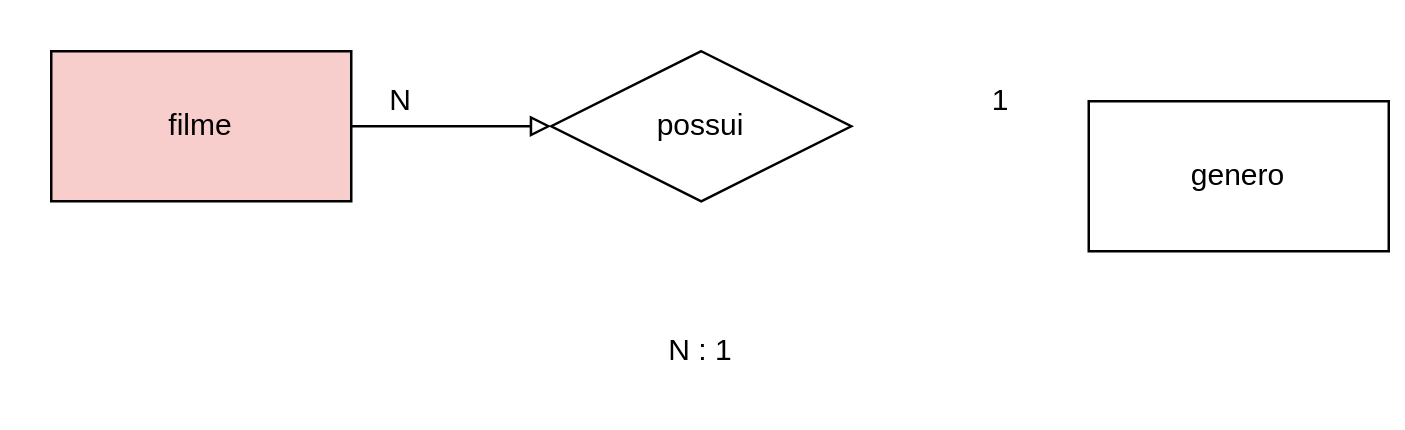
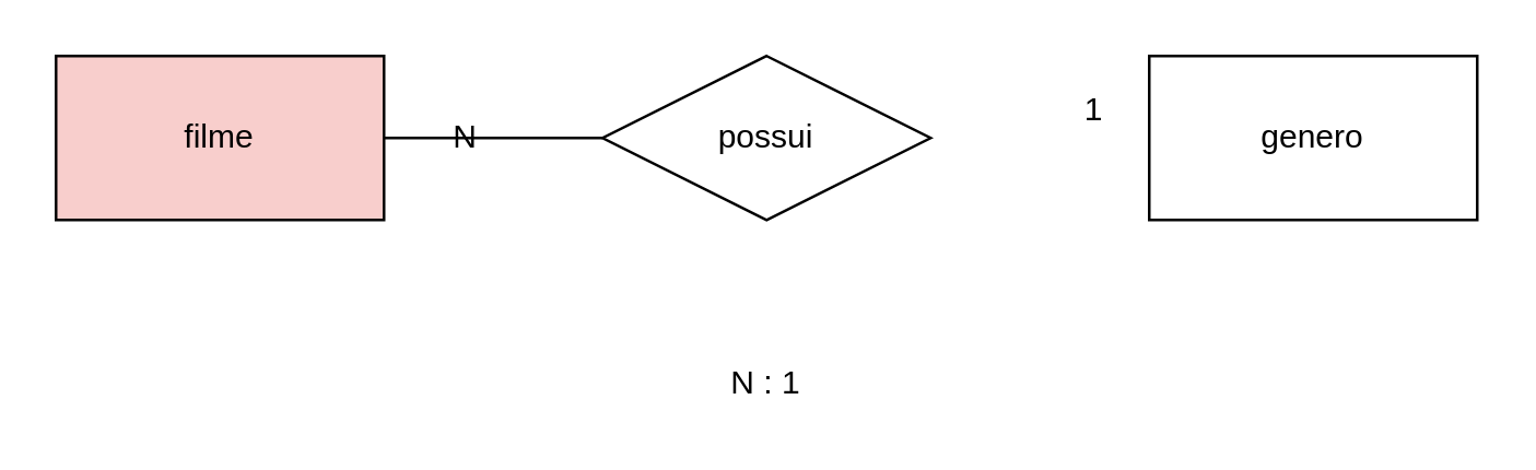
- <mxCell id="6" value="N" style="text;html=1;strokeColor=none;fillColor=none;align=center;verticalAlign=middle;whiteSpace=wrap;rounded=0;" vertex="1" parent="1"><mxGeometry x="140" y="30" width="40" height="20" as="geometry" /></mxCell>
+ <mxCell id="6" value="N" style="text;html=1;strokeColor=none;fillColor=none;align=center;verticalAlign=middle;whiteSpace=wrap;rounded=0;" vertex="1" parent="1"><mxGeometry x="150" y="40" width="40" height="20" as="geometry" /></mxCell>
- <mxCell id="2" style="edgeStyle=orthogonalEdgeStyle;rounded=0;orthogonalLoop=1;jettySize=auto;html=1;entryX=0;entryY=0.5;entryDx=0;entryDy=0;endArrow=block;endFill=0;" edge="1" parent="1" source="3" target="4"><mxGeometry relative="1" as="geometry" /></mxCell>
+ <mxCell id="2" style="edgeStyle=orthogonalEdgeStyle;rounded=0;orthogonalLoop=1;jettySize=auto;html=1;entryX=0;entryY=0.5;entryDx=0;entryDy=0;endArrow=none;endFill=0;" edge="1" parent="1" source="3" target="4"><mxGeometry relative="1" as="geometry" /></mxCell>
- <mxCell id="5" value="genero" style="rounded=0;whiteSpace=wrap;html=1;" vertex="1" parent="1"><mxGeometry x="435" y="40" width="120" height="60" as="geometry" /></mxCell>
+ <mxCell id="5" value="genero" style="rounded=0;whiteSpace=wrap;html=1;" vertex="1" parent="1"><mxGeometry x="420" y="20" width="120" height="60" as="geometry" /></mxCell>
